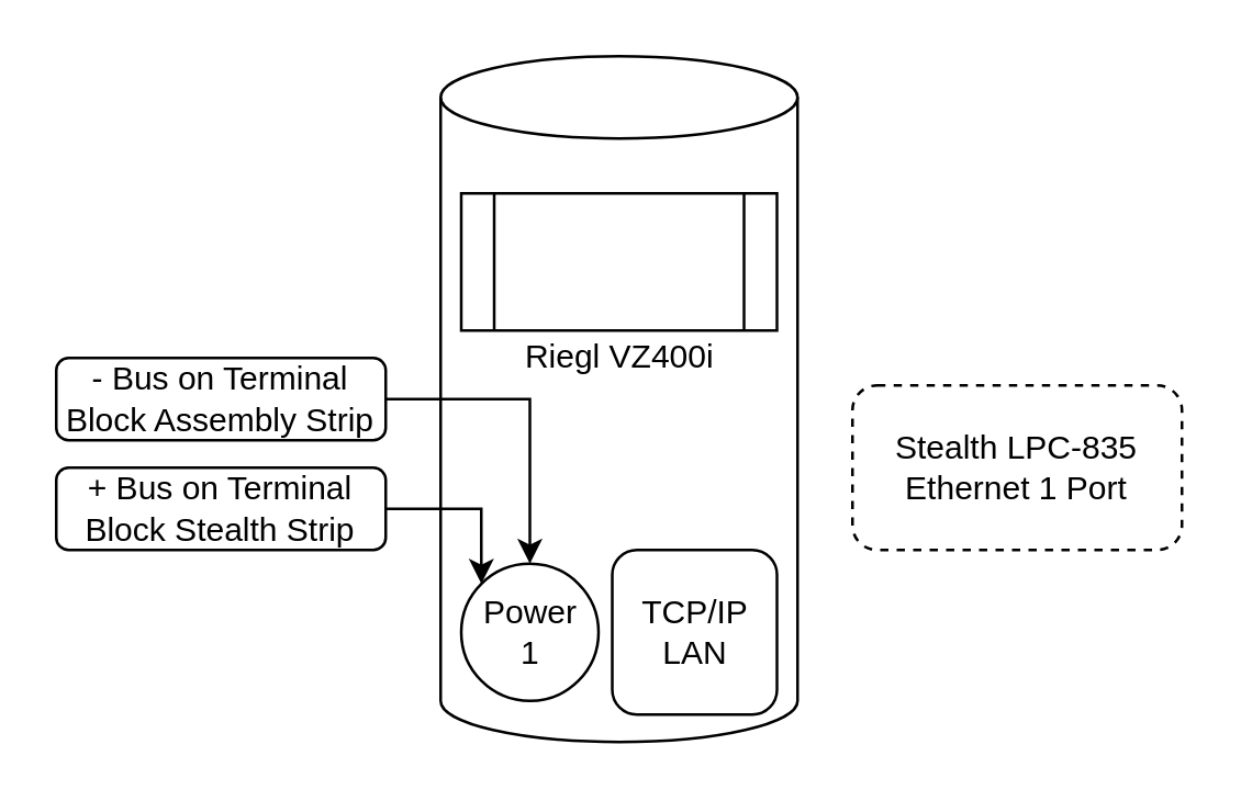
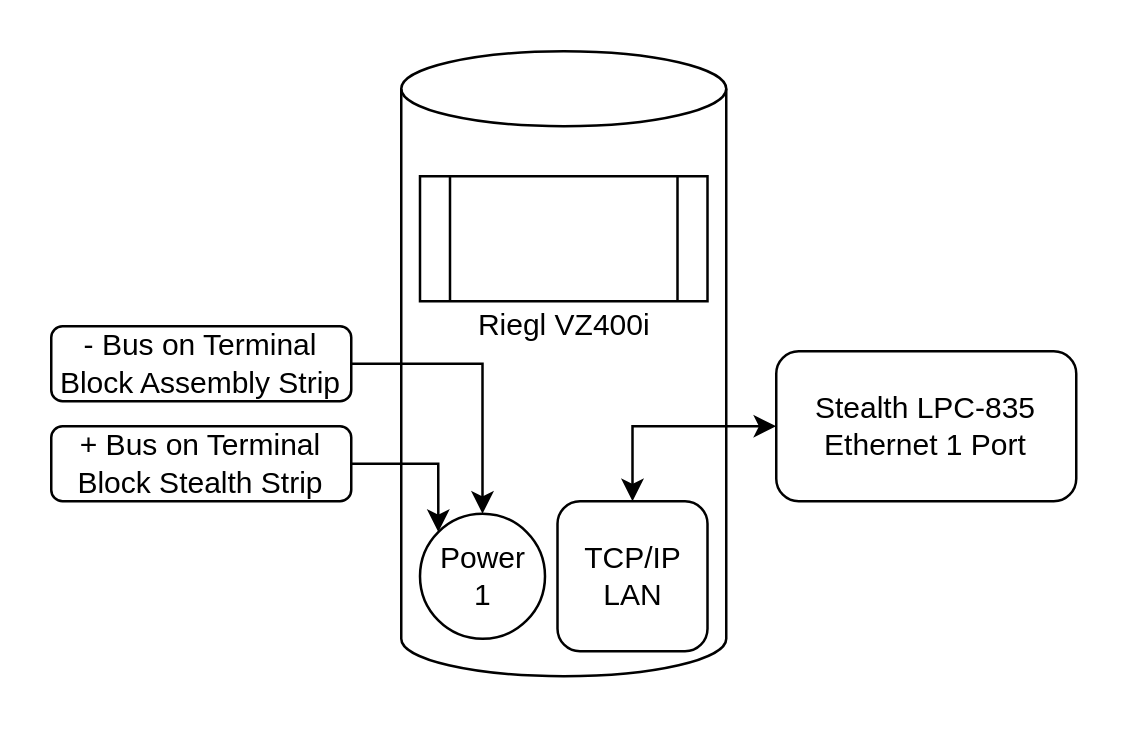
+ <mxCell id="6" style="edgeStyle=orthogonalEdgeStyle;rounded=0;orthogonalLoop=1;jettySize=auto;html=1;exitX=0;exitY=0.5;exitDx=0;exitDy=0;entryX=0.5;entryY=0;entryDx=0;entryDy=0;startArrow=classic;startFill=1;" edge="1" parent="1" source="7" target="4"><mxGeometry relative="1" as="geometry" /></mxCell>
- <mxCell id="7" value="Stealth LPC-835&lt;br&gt;Ethernet 1 Port" style="rounded=1;whiteSpace=wrap;html=1;dashed=1;" vertex="1" parent="1"><mxGeometry x="310" y="140" width="120" height="60" as="geometry" /></mxCell>
+ <mxCell id="7" value="Stealth LPC-835&lt;br&gt;Ethernet 1 Port" style="rounded=1;whiteSpace=wrap;html=1;" vertex="1" parent="1"><mxGeometry x="310" y="140" width="120" height="60" as="geometry" /></mxCell>
